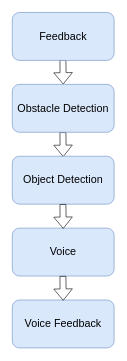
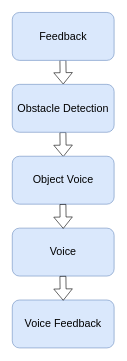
- <mxCell id="6" value="&lt;span style=&quot;font-size: 18px&quot;&gt;Object Detection&lt;/span&gt;" style="rounded=1;whiteSpace=wrap;html=1;fillColor=#dae8fc;strokeColor=#6c8ebf;" vertex="1" parent="1"><mxGeometry x="20" y="260" width="170" height="80" as="geometry" /></mxCell>
+ <mxCell id="6" value="&lt;span style=&quot;font-size: 18px&quot;&gt;Object Voice&lt;/span&gt;" style="rounded=1;whiteSpace=wrap;html=1;fillColor=#dae8fc;strokeColor=#6c8ebf;" vertex="1" parent="1"><mxGeometry x="20" y="260" width="170" height="80" as="geometry" /></mxCell>
